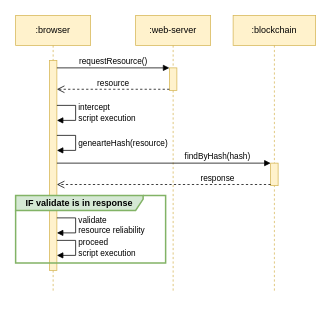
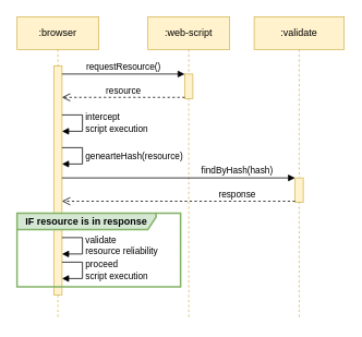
- <mxCell id="10" value=":web-server" style="shape=umlLifeline;perimeter=lifelinePerimeter;whiteSpace=wrap;html=1;container=1;collapsible=0;recursiveResize=0;outlineConnect=0;fillColor=#fff2cc;strokeColor=#d6b656;" parent="1" vertex="1"><mxGeometry x="180" y="20" width="100" height="370" as="geometry" /></mxCell>
+ <mxCell id="10" value=":web-script" style="shape=umlLifeline;perimeter=lifelinePerimeter;whiteSpace=wrap;html=1;container=1;collapsible=0;recursiveResize=0;outlineConnect=0;fillColor=#fff2cc;strokeColor=#d6b656;" parent="1" vertex="1"><mxGeometry x="180" y="20" width="100" height="370" as="geometry" /></mxCell>
- <mxCell id="8" value=":blockchain" style="shape=umlLifeline;perimeter=lifelinePerimeter;whiteSpace=wrap;html=1;container=1;collapsible=0;recursiveResize=0;outlineConnect=0;fillColor=#fff2cc;strokeColor=#d6b656;" parent="1" vertex="1"><mxGeometry x="310" y="20" width="110" height="370" as="geometry" /></mxCell>
+ <mxCell id="8" value=":validate" style="shape=umlLifeline;perimeter=lifelinePerimeter;whiteSpace=wrap;html=1;container=1;collapsible=0;recursiveResize=0;outlineConnect=0;fillColor=#fff2cc;strokeColor=#d6b656;" parent="1" vertex="1"><mxGeometry x="310" y="20" width="110" height="370" as="geometry" /></mxCell>
- <mxCell id="16" value="IF validate is in response" style="shape=umlFrame;whiteSpace=wrap;html=1;fillColor=#d5e8d4;strokeColor=#82b366;width=170;height=20;fontStyle=1;strokeWidth=2;" parent="1" vertex="1"><mxGeometry x="20" y="260" width="200" height="90" as="geometry" /></mxCell>
+ <mxCell id="16" value="IF resource is in response" style="shape=umlFrame;whiteSpace=wrap;html=1;fillColor=#d5e8d4;strokeColor=#82b366;width=170;height=20;fontStyle=1;strokeWidth=2;" parent="1" vertex="1"><mxGeometry x="20" y="260" width="200" height="90" as="geometry" /></mxCell>
